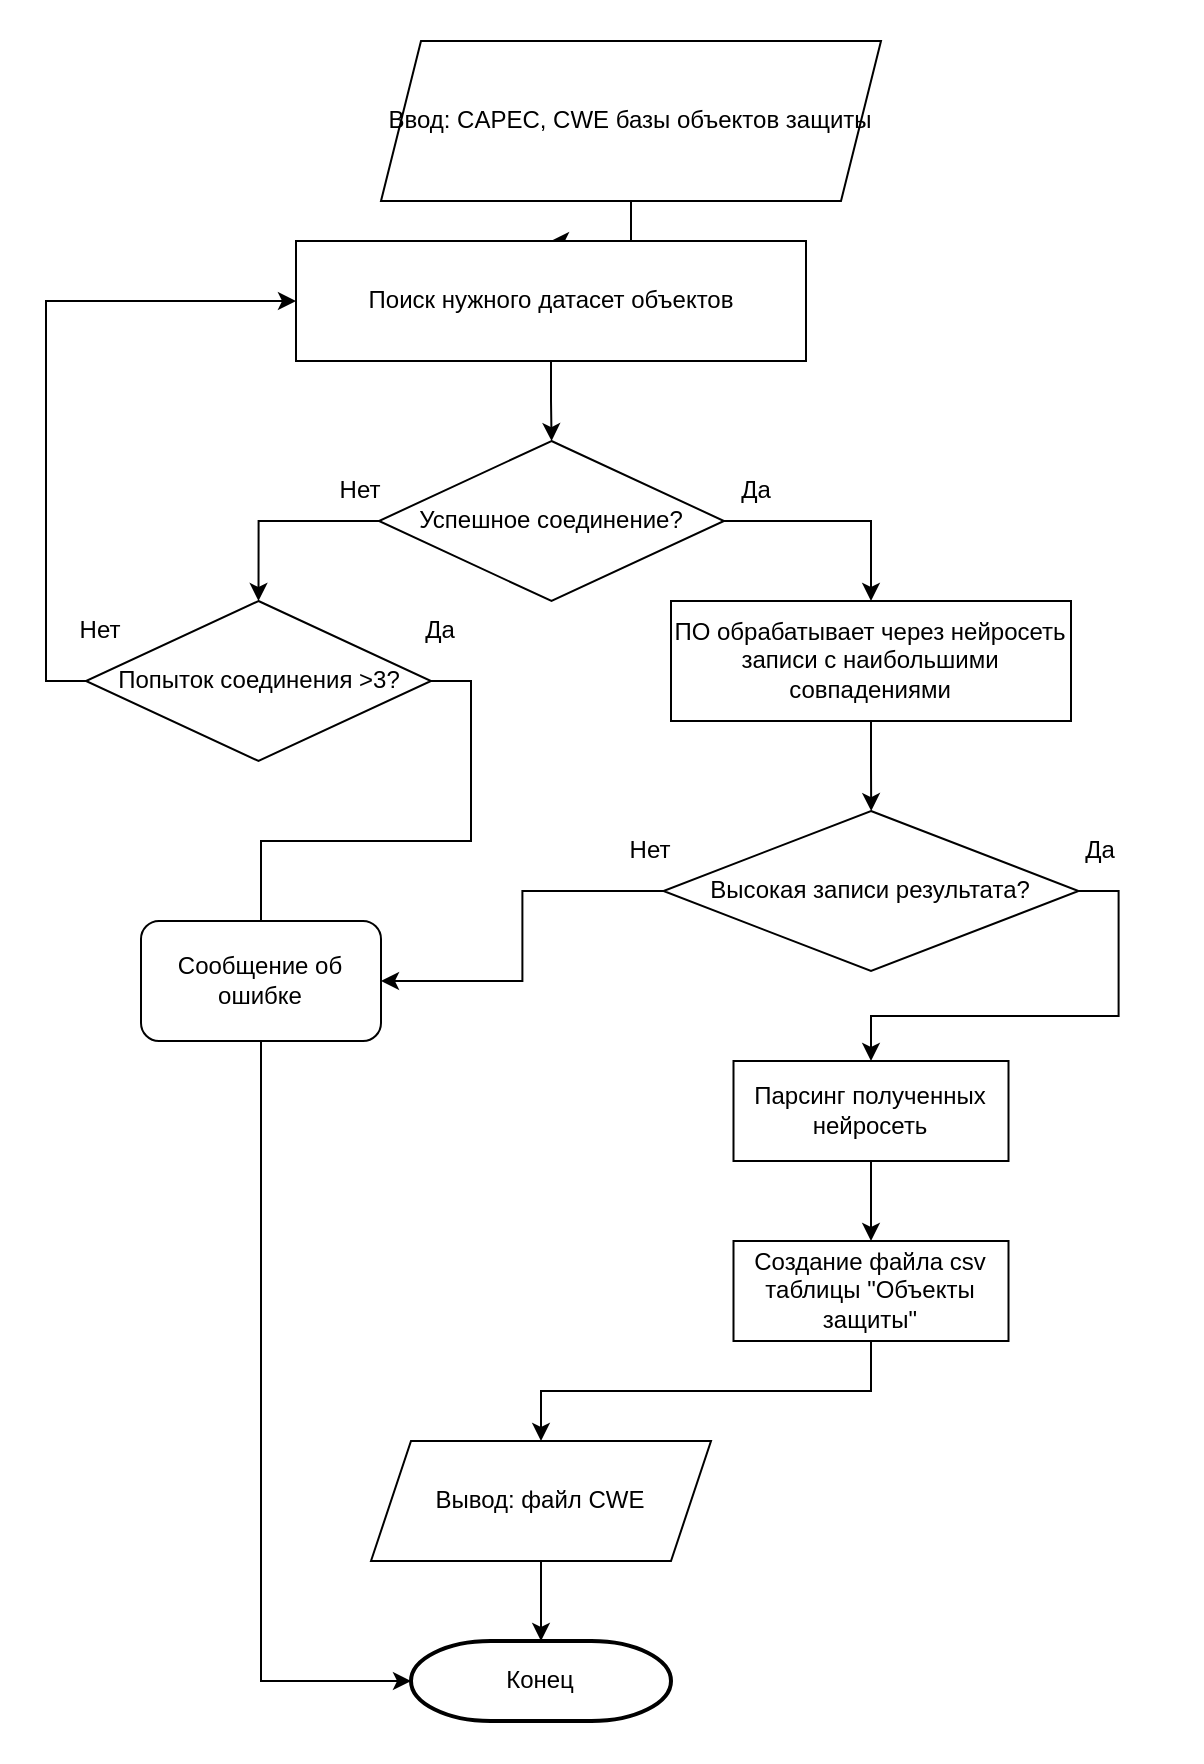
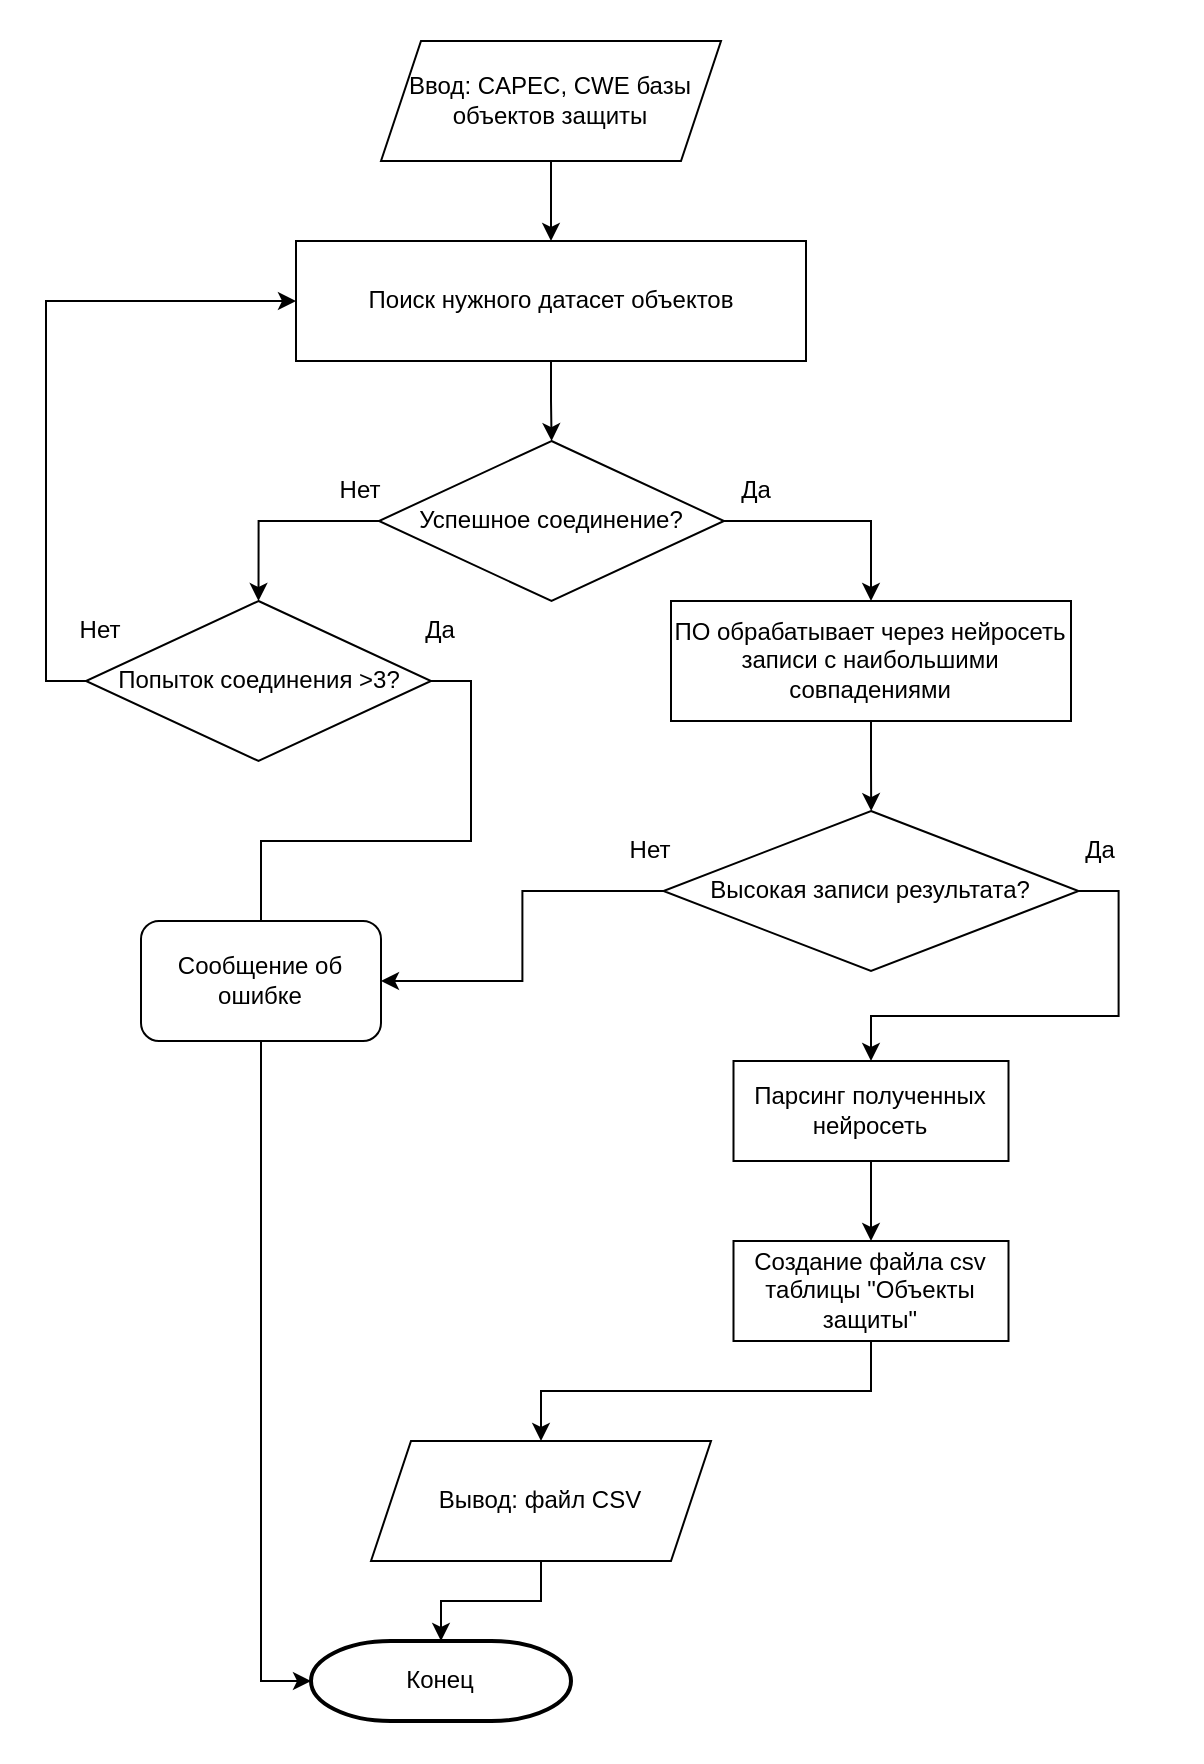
- <mxCell id="4" value="Ввод: CAPEC, CWE базы объектов защиты" style="shape=parallelogram;perimeter=parallelogramPerimeter;whiteSpace=wrap;html=1;fixedSize=1;" parent="1" vertex="1"><mxGeometry x="190" y="20" width="250" height="80" as="geometry" /></mxCell>
+ <mxCell id="4" value="Ввод: CAPEC, CWE базы объектов защиты" style="shape=parallelogram;perimeter=parallelogramPerimeter;whiteSpace=wrap;html=1;fixedSize=1;" parent="1" vertex="1"><mxGeometry x="190" y="20" width="170" height="60" as="geometry" /></mxCell>
- <mxCell id="25" value="Вывод: файл CWE" style="shape=parallelogram;perimeter=parallelogramPerimeter;whiteSpace=wrap;html=1;fixedSize=1;" parent="1" vertex="1"><mxGeometry x="185" y="720" width="170" height="60" as="geometry" /></mxCell>
+ <mxCell id="25" value="Вывод: файл CSV" style="shape=parallelogram;perimeter=parallelogramPerimeter;whiteSpace=wrap;html=1;fixedSize=1;" parent="1" vertex="1"><mxGeometry x="185" y="720" width="170" height="60" as="geometry" /></mxCell>
- <mxCell id="2" value="Конец" style="strokeWidth=2;html=1;shape=mxgraph.flowchart.terminator;whiteSpace=wrap;" parent="1" vertex="1"><mxGeometry x="205" y="820" width="130" height="40" as="geometry" /></mxCell>
+ <mxCell id="2" value="Конец" style="strokeWidth=2;html=1;shape=mxgraph.flowchart.terminator;whiteSpace=wrap;" parent="1" vertex="1"><mxGeometry x="155" y="820" width="130" height="40" as="geometry" /></mxCell>
